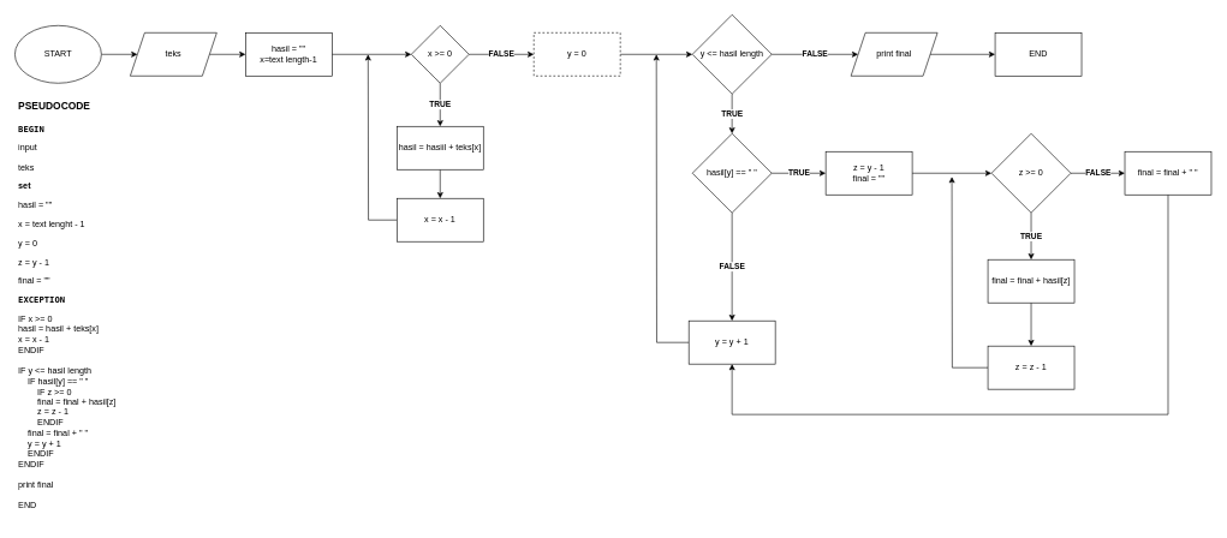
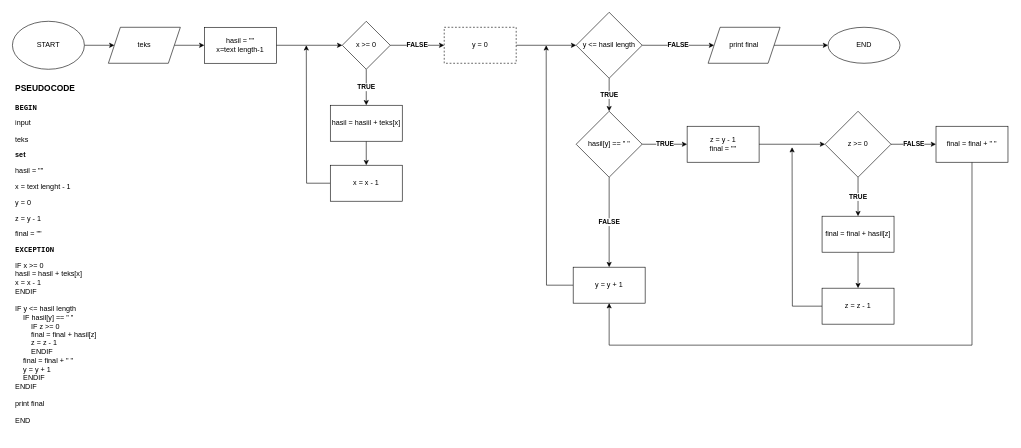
- <mxCell id="35" value="END" style="whiteSpace=wrap;html=1;rounded=0;" parent="1" vertex="1"><mxGeometry x="1380" y="45" width="120" height="60" as="geometry" /></mxCell>
+ <mxCell id="35" value="END" style="ellipse;whiteSpace=wrap;html=1;" parent="1" vertex="1"><mxGeometry x="1380" y="45" width="120" height="60" as="geometry" /></mxCell>
